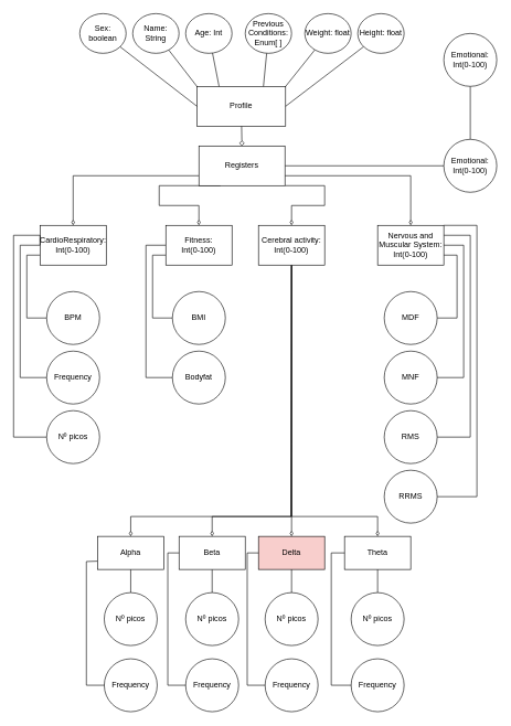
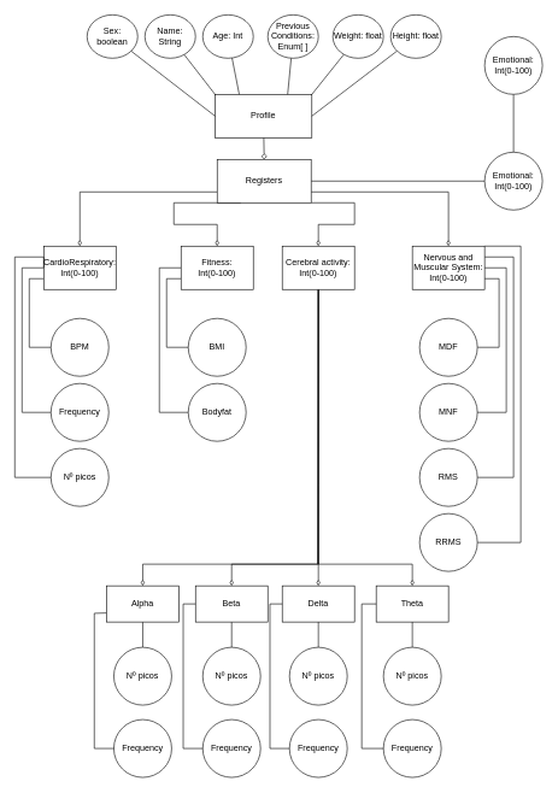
- <mxCell id="57" value="Delta" style="rounded=0;whiteSpace=wrap;html=1;fillColor=#f8cecc;" vertex="1" parent="1"><mxGeometry x="390" y="810" width="100" height="50" as="geometry" /></mxCell>
+ <mxCell id="57" value="Delta" style="rounded=0;whiteSpace=wrap;html=1;" vertex="1" parent="1"><mxGeometry x="390" y="810" width="100" height="50" as="geometry" /></mxCell>
